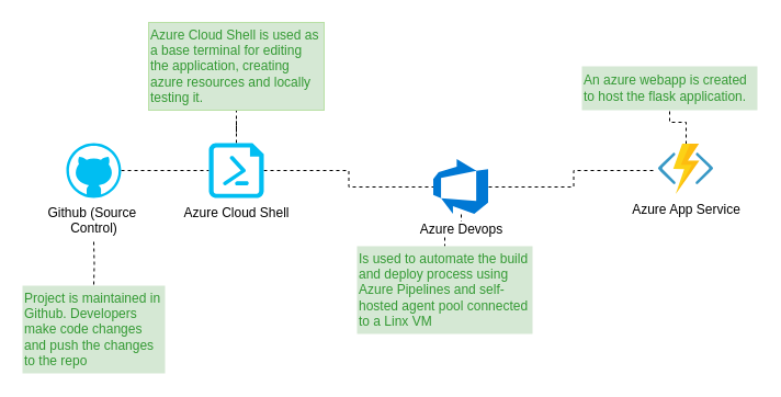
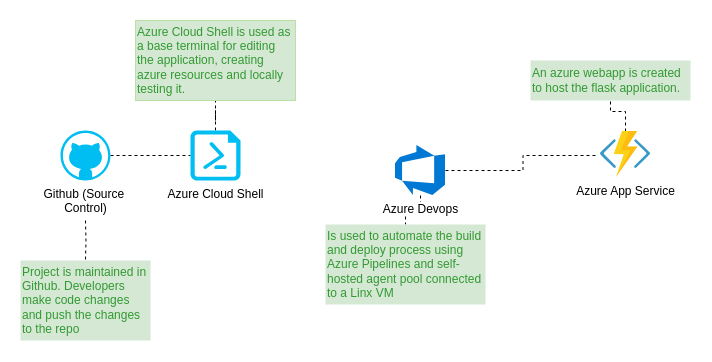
- <mxCell id="7" style="edgeStyle=orthogonalEdgeStyle;rounded=0;orthogonalLoop=1;jettySize=auto;html=1;dashed=1;startArrow=none;startFill=0;endArrow=none;endFill=0;" edge="1" parent="1" source="8" target="15"><mxGeometry relative="1" as="geometry" /></mxCell>
